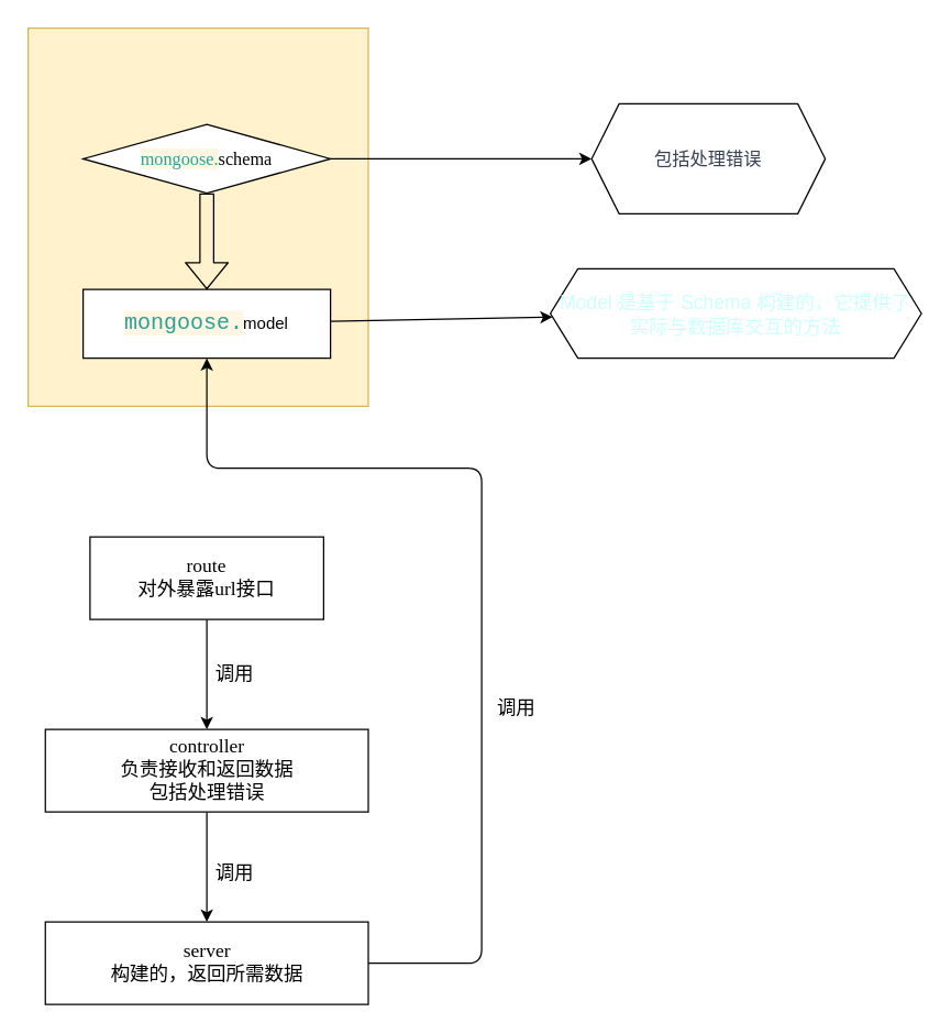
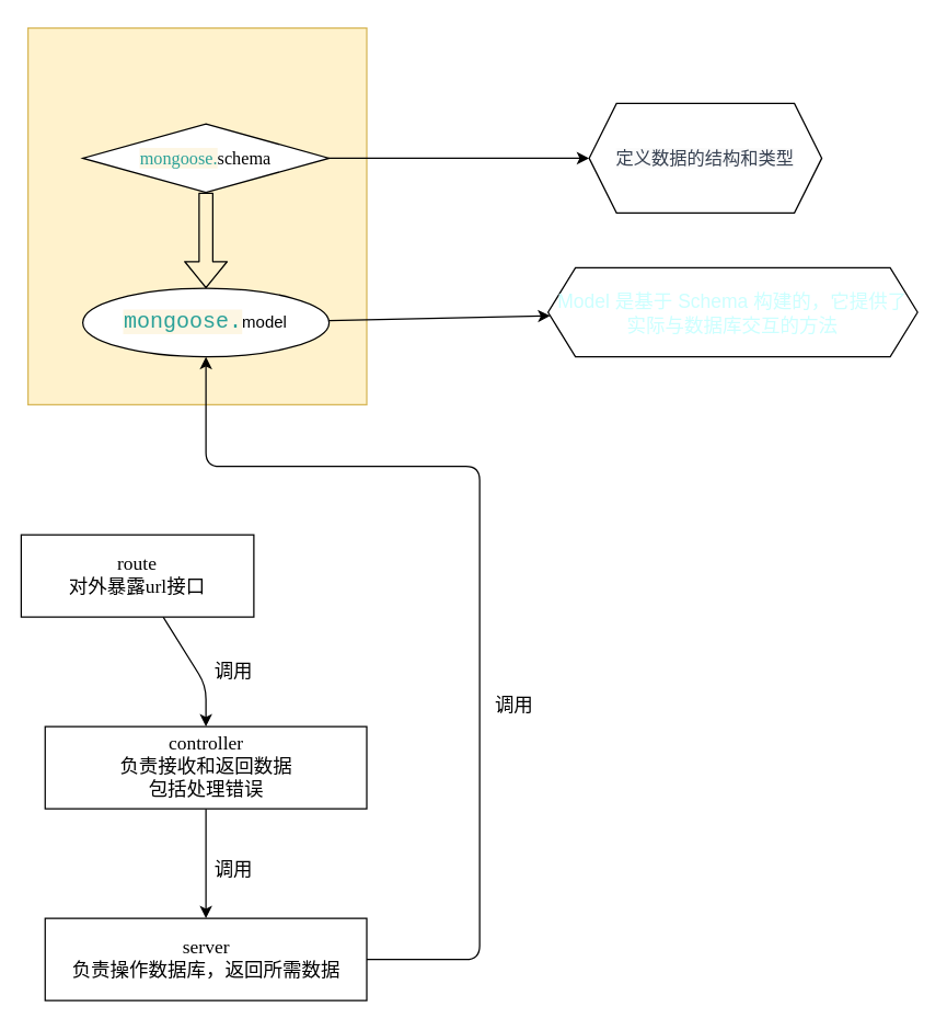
- <mxCell id="7" value="&lt;meta charset=&quot;utf-8&quot;&gt;&lt;pre style=&quot;border-color: var(--border-color); color: rgb(0, 0, 0); font-style: normal; font-variant-ligatures: normal; font-variant-caps: normal; font-weight: 400; letter-spacing: normal; orphans: 2; text-align: center; text-indent: 0px; text-transform: none; widows: 2; word-spacing: 0px; -webkit-text-stroke-width: 0px; background-color: rgb(251, 251, 251); text-decoration-thickness: initial; text-decoration-style: initial; text-decoration-color: initial; font-size: 13px;&quot;&gt;&lt;font style=&quot;border-color: var(--border-color); font-size: 13px;&quot; face=&quot;Verdana&quot;&gt;&lt;span style=&quot;border-color: var(--border-color); color: rgb(55, 65, 81);&quot; class=&quot;ne-text&quot;&gt;包括处理错误&lt;/span&gt;&lt;/font&gt;&lt;/pre&gt;" style="shape=hexagon;perimeter=hexagonPerimeter2;whiteSpace=wrap;html=1;fixedSize=1;rounded=0;" parent="1" vertex="1"><mxGeometry x="430" y="75" width="170" height="80" as="geometry" /></mxCell>
+ <mxCell id="7" value="&lt;meta charset=&quot;utf-8&quot;&gt;&lt;pre style=&quot;border-color: var(--border-color); color: rgb(0, 0, 0); font-style: normal; font-variant-ligatures: normal; font-variant-caps: normal; font-weight: 400; letter-spacing: normal; orphans: 2; text-align: center; text-indent: 0px; text-transform: none; widows: 2; word-spacing: 0px; -webkit-text-stroke-width: 0px; background-color: rgb(251, 251, 251); text-decoration-thickness: initial; text-decoration-style: initial; text-decoration-color: initial; font-size: 13px;&quot;&gt;&lt;font style=&quot;border-color: var(--border-color); font-size: 13px;&quot; face=&quot;Verdana&quot;&gt;&lt;span style=&quot;border-color: var(--border-color); color: rgb(55, 65, 81);&quot; class=&quot;ne-text&quot;&gt;定义数据的结构和类型&lt;/span&gt;&lt;/font&gt;&lt;/pre&gt;" style="shape=hexagon;perimeter=hexagonPerimeter2;whiteSpace=wrap;html=1;fixedSize=1;rounded=0;" parent="1" vertex="1"><mxGeometry x="430" y="75" width="170" height="80" as="geometry" /></mxCell>
- <mxCell id="6" value="&lt;span style=&quot;color: rgb(42, 161, 152); background-color: rgb(253, 246, 227); font-family: Menlo, Monaco, &amp;quot;Courier New&amp;quot;, monospace; font-size: 16px;&quot;&gt;mongoose.&lt;/span&gt;model&lt;br&gt;" style="rounded=0;whiteSpace=wrap;html=1;" parent="1" vertex="1"><mxGeometry x="60" y="210" width="180" height="50" as="geometry" /></mxCell>
+ <mxCell id="6" value="&lt;span style=&quot;color: rgb(42, 161, 152); background-color: rgb(253, 246, 227); font-family: Menlo, Monaco, &amp;quot;Courier New&amp;quot;, monospace; font-size: 16px;&quot;&gt;mongoose.&lt;/span&gt;model&lt;br&gt;" style="ellipse;whiteSpace=wrap;html=1;" parent="1" vertex="1"><mxGeometry x="60" y="210" width="180" height="50" as="geometry" /></mxCell>
- <mxCell id="11" value="route&lt;br&gt;对外暴露url接口" style="rounded=0;whiteSpace=wrap;html=1;fontFamily=Verdana;fontSize=14;" parent="1" vertex="1"><mxGeometry x="65" y="390" width="170" height="60" as="geometry" /></mxCell>
+ <mxCell id="11" value="route&lt;br&gt;对外暴露url接口" style="rounded=0;whiteSpace=wrap;html=1;fontFamily=Verdana;fontSize=14;" parent="1" vertex="1"><mxGeometry x="15" y="390" width="170" height="60" as="geometry" /></mxCell>
- <mxCell id="15" value="server&lt;br&gt;构建的，返回所需数据" style="rounded=0;whiteSpace=wrap;html=1;fontFamily=Verdana;fontSize=14;" parent="1" vertex="1"><mxGeometry x="32.5" y="670" width="235" height="60" as="geometry" /></mxCell>
+ <mxCell id="15" value="server&lt;br&gt;负责操作数据库，返回所需数据" style="rounded=0;whiteSpace=wrap;html=1;fontFamily=Verdana;fontSize=14;" parent="1" vertex="1"><mxGeometry x="32.5" y="670" width="235" height="60" as="geometry" /></mxCell>
